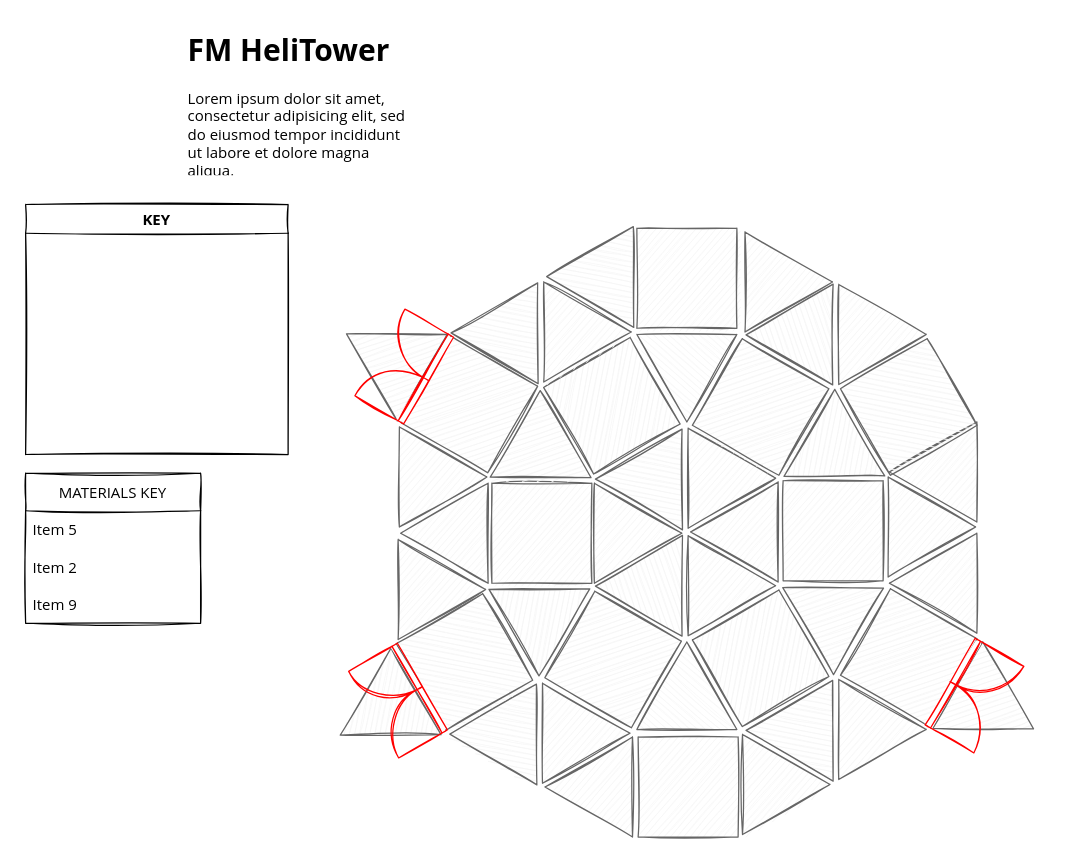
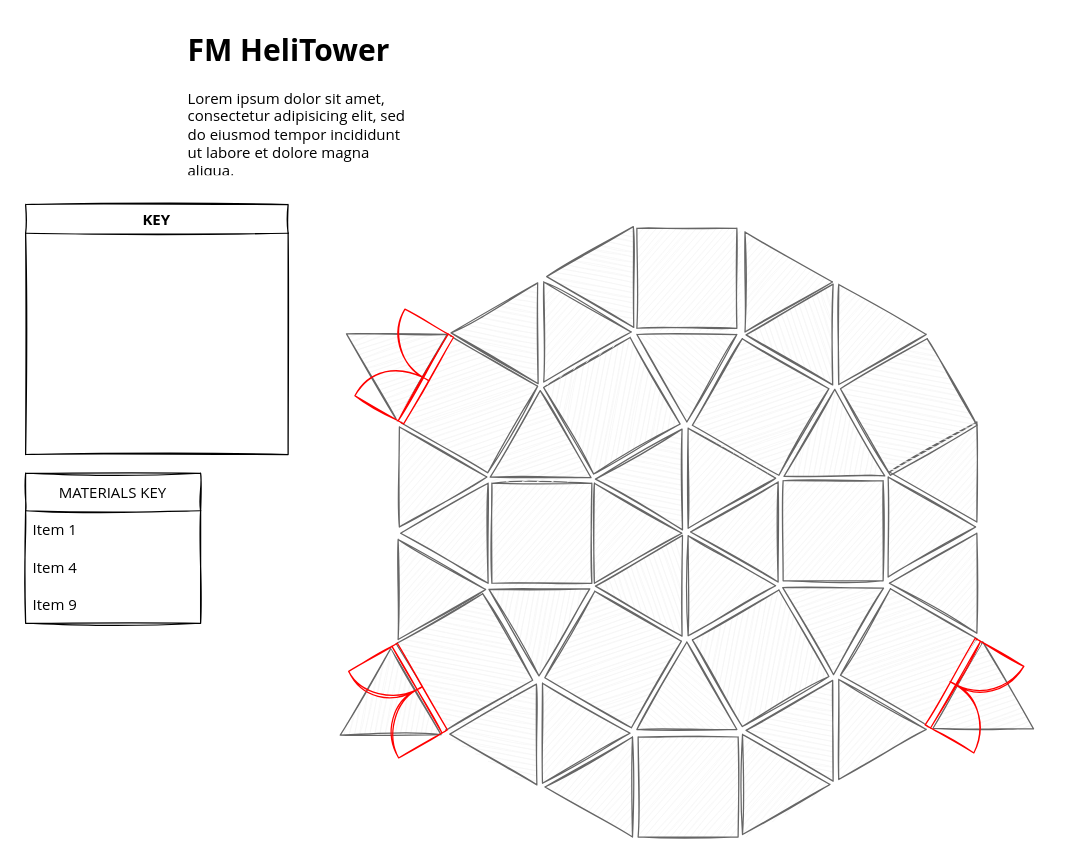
- <mxCell id="46" value="Item 5" style="text;strokeColor=none;fillColor=none;align=left;verticalAlign=middle;spacingLeft=4;spacingRight=4;overflow=hidden;points=[[0,0.5],[1,0.5]];portConstraint=eastwest;rotatable=0;sketch=1;fontFamily=Open Sans;fontSource=https%3A%2F%2Ffonts.googleapis.com%2Fcss%3Ffamily%3DOpen%2BSans;" vertex="1" parent="45"><mxGeometry y="30" width="140" height="30" as="geometry" /></mxCell>
+ <mxCell id="46" value="Item 1" style="text;strokeColor=none;fillColor=none;align=left;verticalAlign=middle;spacingLeft=4;spacingRight=4;overflow=hidden;points=[[0,0.5],[1,0.5]];portConstraint=eastwest;rotatable=0;sketch=1;fontFamily=Open Sans;fontSource=https%3A%2F%2Ffonts.googleapis.com%2Fcss%3Ffamily%3DOpen%2BSans;" vertex="1" parent="45"><mxGeometry y="30" width="140" height="30" as="geometry" /></mxCell>
- <mxCell id="47" value="Item 2" style="text;strokeColor=none;fillColor=none;align=left;verticalAlign=middle;spacingLeft=4;spacingRight=4;overflow=hidden;points=[[0,0.5],[1,0.5]];portConstraint=eastwest;rotatable=0;sketch=1;fontFamily=Open Sans;fontSource=https%3A%2F%2Ffonts.googleapis.com%2Fcss%3Ffamily%3DOpen%2BSans;" vertex="1" parent="45"><mxGeometry y="60" width="140" height="30" as="geometry" /></mxCell>
+ <mxCell id="47" value="Item 4" style="text;strokeColor=none;fillColor=none;align=left;verticalAlign=middle;spacingLeft=4;spacingRight=4;overflow=hidden;points=[[0,0.5],[1,0.5]];portConstraint=eastwest;rotatable=0;sketch=1;fontFamily=Open Sans;fontSource=https%3A%2F%2Ffonts.googleapis.com%2Fcss%3Ffamily%3DOpen%2BSans;" vertex="1" parent="45"><mxGeometry y="60" width="140" height="30" as="geometry" /></mxCell>
